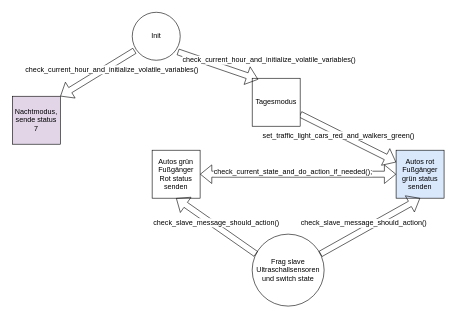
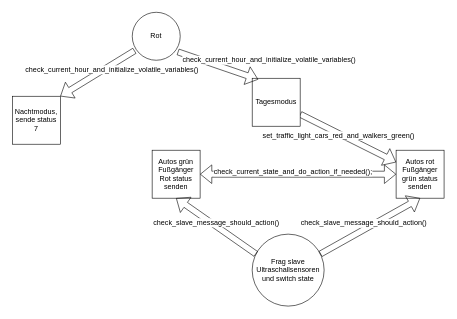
- <mxCell id="2" value="Init" style="ellipse;whiteSpace=wrap;html=1;aspect=fixed;" vertex="1" parent="1"><mxGeometry x="220" y="20" width="80" height="80" as="geometry" /></mxCell>
+ <mxCell id="2" value="Rot" style="ellipse;whiteSpace=wrap;html=1;aspect=fixed;" vertex="1" parent="1"><mxGeometry x="220" y="20" width="80" height="80" as="geometry" /></mxCell>
- <mxCell id="3" value="&lt;div&gt;Nachtmodus, sende status 7&lt;br&gt;&lt;/div&gt;" style="whiteSpace=wrap;html=1;aspect=fixed;fillColor=#e1d5e7;" vertex="1" parent="1"><mxGeometry x="20" y="160" width="80" height="80" as="geometry" /></mxCell>
+ <mxCell id="3" value="&lt;div&gt;Nachtmodus, sende status 7&lt;br&gt;&lt;/div&gt;" style="whiteSpace=wrap;html=1;aspect=fixed;" vertex="1" parent="1"><mxGeometry x="20" y="160" width="80" height="80" as="geometry" /></mxCell>
- <mxCell id="7" value="Autos rot Fußgänger grün status senden" style="whiteSpace=wrap;html=1;aspect=fixed;fillColor=#dae8fc;" vertex="1" parent="1"><mxGeometry x="660" y="250" width="80" height="80" as="geometry" /></mxCell>
+ <mxCell id="7" value="Autos rot Fußgänger grün status senden" style="whiteSpace=wrap;html=1;aspect=fixed;" vertex="1" parent="1"><mxGeometry x="660" y="250" width="80" height="80" as="geometry" /></mxCell>
